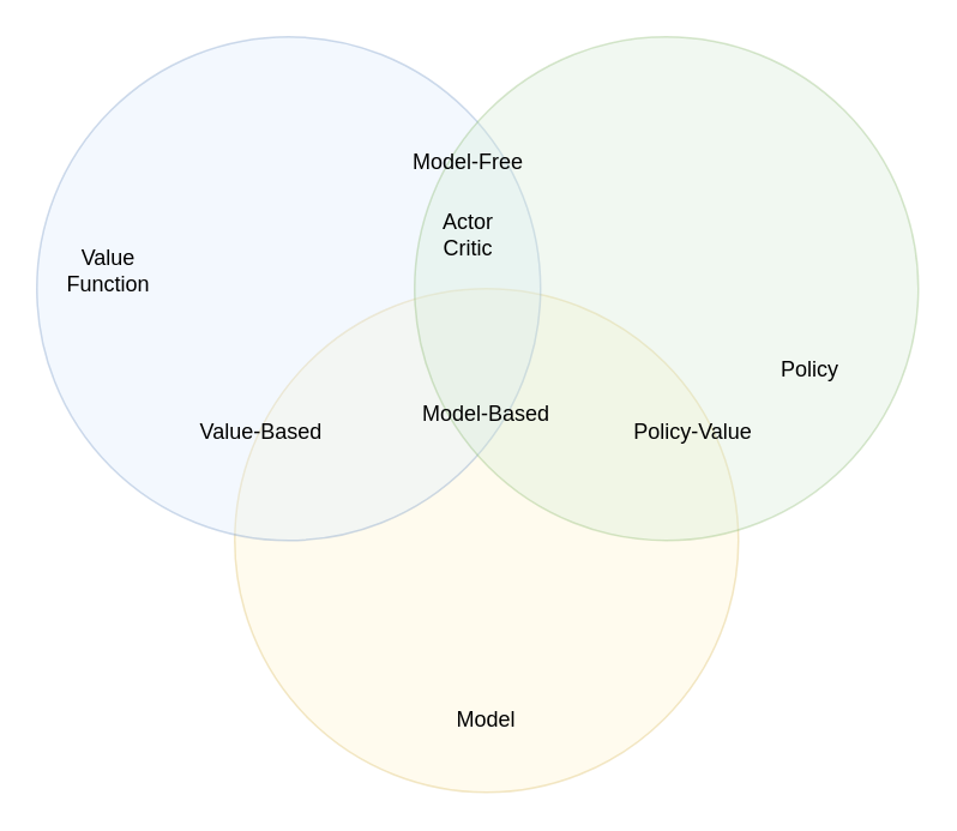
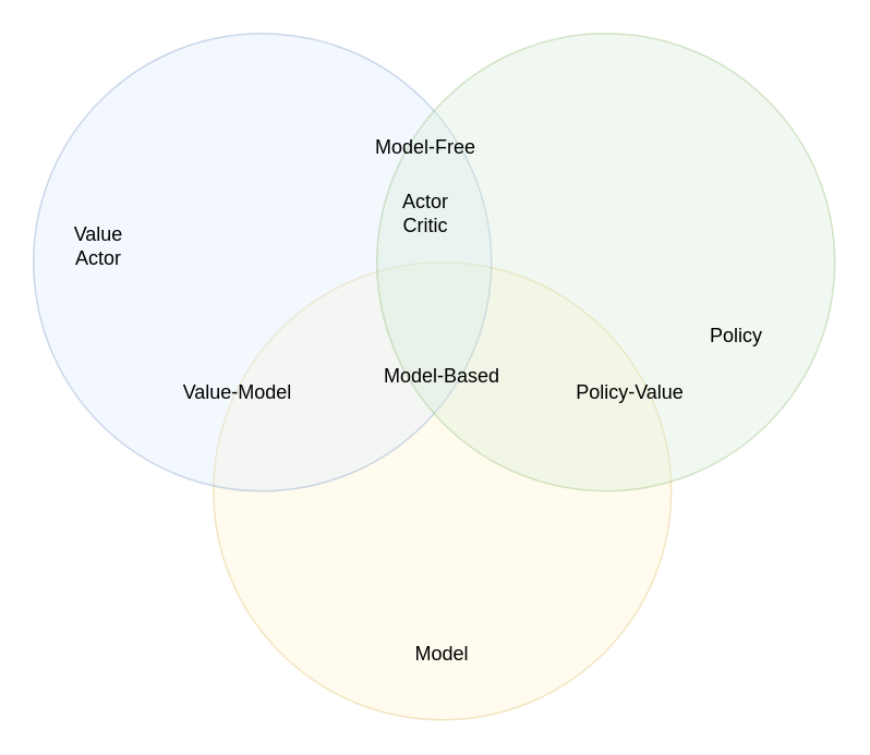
- <mxCell id="5" value="Value Function" style="text;html=1;strokeColor=none;fillColor=none;align=center;verticalAlign=middle;whiteSpace=wrap;rounded=0;" vertex="1" parent="1"><mxGeometry x="40" y="140" width="40" height="20" as="geometry" /></mxCell>
+ <mxCell id="5" value="Value Actor" style="text;html=1;strokeColor=none;fillColor=none;align=center;verticalAlign=middle;whiteSpace=wrap;rounded=0;" vertex="1" parent="1"><mxGeometry x="40" y="140" width="40" height="20" as="geometry" /></mxCell>
- <mxCell id="8" value="Value-Based" style="text;html=1;strokeColor=none;fillColor=none;align=center;verticalAlign=middle;whiteSpace=wrap;rounded=0;" vertex="1" parent="1"><mxGeometry x="100" y="230" width="90" height="20" as="geometry" /></mxCell>
+ <mxCell id="8" value="Value-Model" style="text;html=1;strokeColor=none;fillColor=none;align=center;verticalAlign=middle;whiteSpace=wrap;rounded=0;" vertex="1" parent="1"><mxGeometry x="100" y="230" width="90" height="20" as="geometry" /></mxCell>
